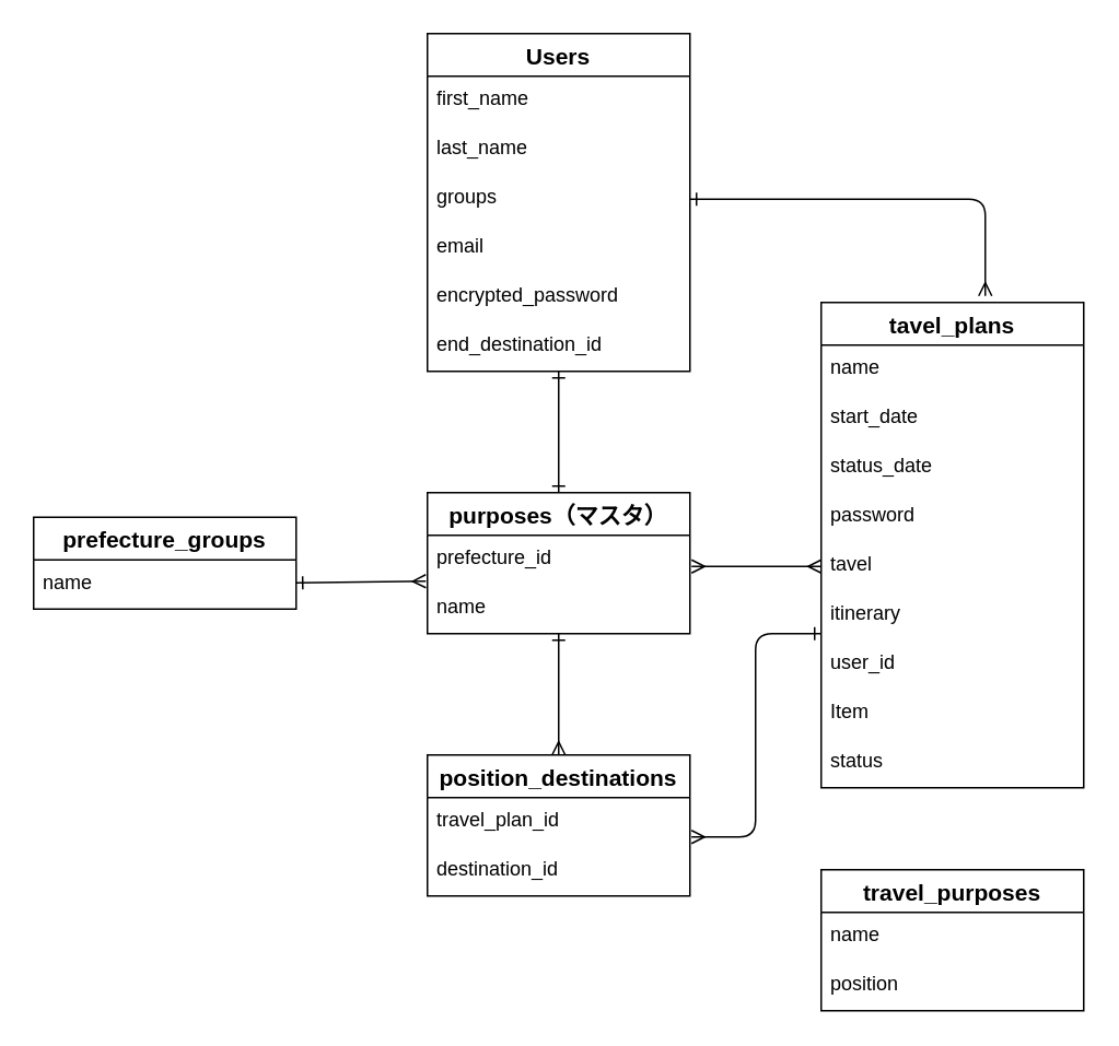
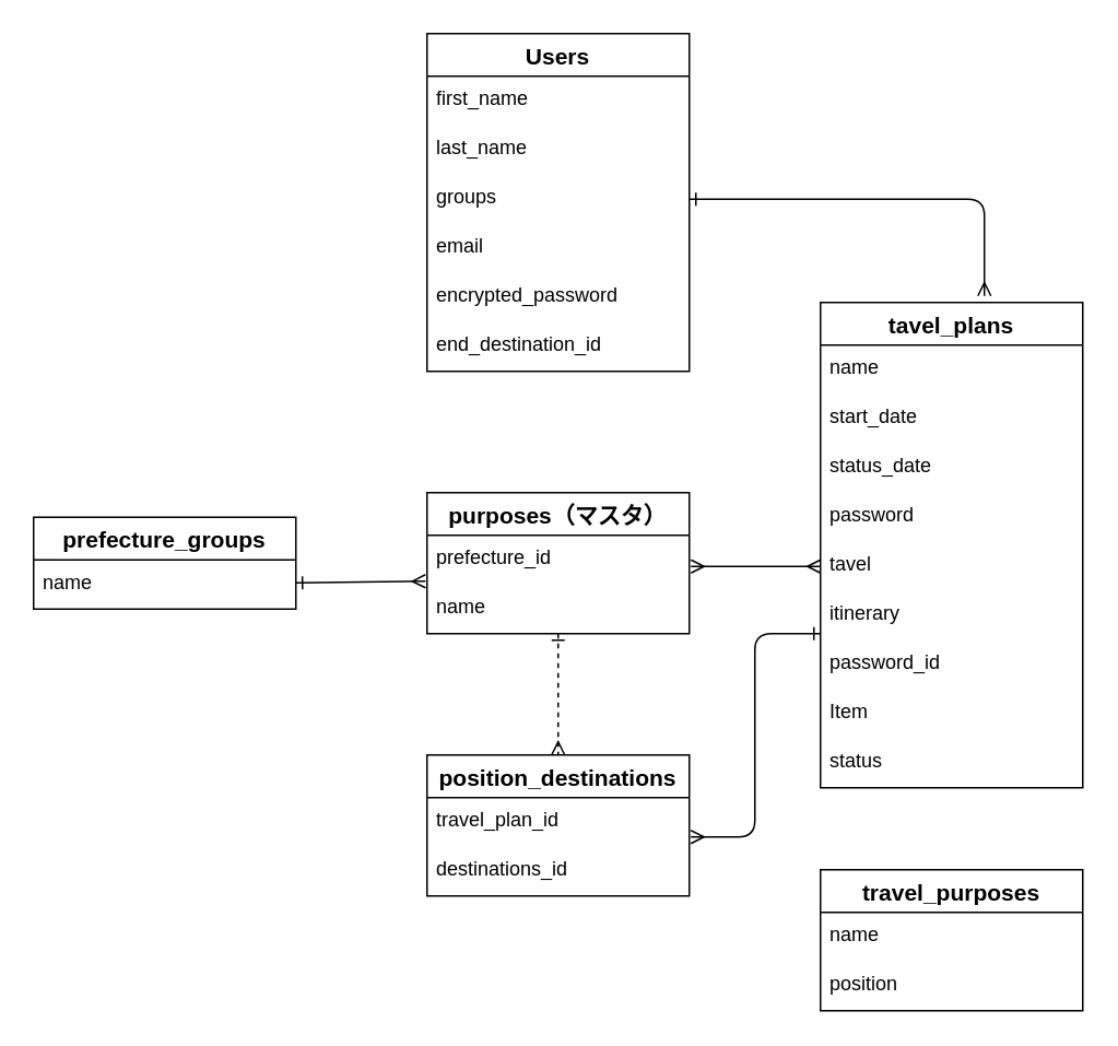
- <mxCell id="3" value="" style="edgeStyle=none;html=1;entryX=0.5;entryY=0;entryDx=0;entryDy=0;endArrow=ERone;endFill=0;startArrow=ERone;startFill=0;" edge="1" parent="1" source="4" target="24"><mxGeometry relative="1" as="geometry" /></mxCell>
- <mxCell id="19" value="user_id" style="text;strokeColor=none;fillColor=none;spacingLeft=4;spacingRight=4;overflow=hidden;rotatable=0;points=[[0,0.5],[1,0.5]];portConstraint=eastwest;fontSize=12;whiteSpace=wrap;html=1;" vertex="1" parent="12"><mxGeometry y="206" width="160" height="30" as="geometry" /></mxCell>
+ <mxCell id="19" value="password_id" style="text;strokeColor=none;fillColor=none;spacingLeft=4;spacingRight=4;overflow=hidden;rotatable=0;points=[[0,0.5],[1,0.5]];portConstraint=eastwest;fontSize=12;whiteSpace=wrap;html=1;" vertex="1" parent="12"><mxGeometry y="206" width="160" height="30" as="geometry" /></mxCell>
- <mxCell id="23" value="" style="edgeStyle=none;html=1;entryX=0.5;entryY=0;entryDx=0;entryDy=0;endArrow=ERmany;endFill=0;startArrow=ERone;startFill=0;" edge="1" parent="1" source="24" target="30"><mxGeometry relative="1" as="geometry" /></mxCell>
+ <mxCell id="23" value="" style="edgeStyle=none;html=1;entryX=0.5;entryY=0;entryDx=0;entryDy=0;endArrow=ERmany;endFill=0;startArrow=ERone;startFill=0;dashed=1;" edge="1" parent="1" source="24" target="30"><mxGeometry relative="1" as="geometry" /></mxCell>
- <mxCell id="32" value="destination_id" style="text;strokeColor=none;fillColor=none;spacingLeft=4;spacingRight=4;overflow=hidden;rotatable=0;points=[[0,0.5],[1,0.5]];portConstraint=eastwest;fontSize=12;whiteSpace=wrap;html=1;" vertex="1" parent="30"><mxGeometry y="56" width="160" height="30" as="geometry" /></mxCell>
+ <mxCell id="32" value="destinations_id" style="text;strokeColor=none;fillColor=none;spacingLeft=4;spacingRight=4;overflow=hidden;rotatable=0;points=[[0,0.5],[1,0.5]];portConstraint=eastwest;fontSize=12;whiteSpace=wrap;html=1;" vertex="1" parent="30"><mxGeometry y="56" width="160" height="30" as="geometry" /></mxCell>
